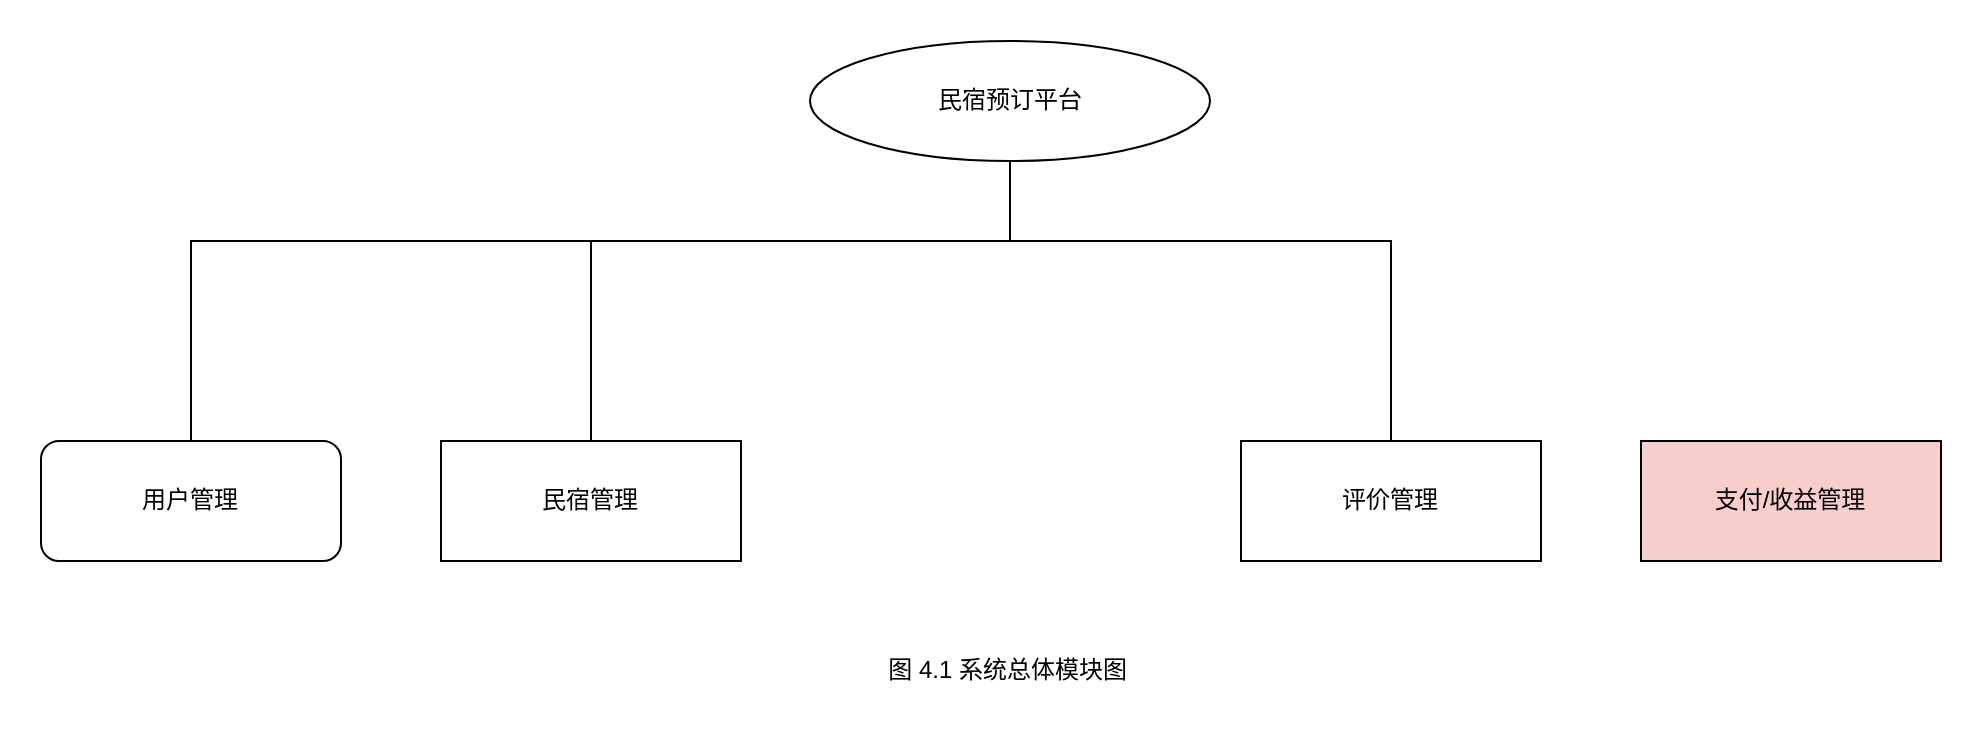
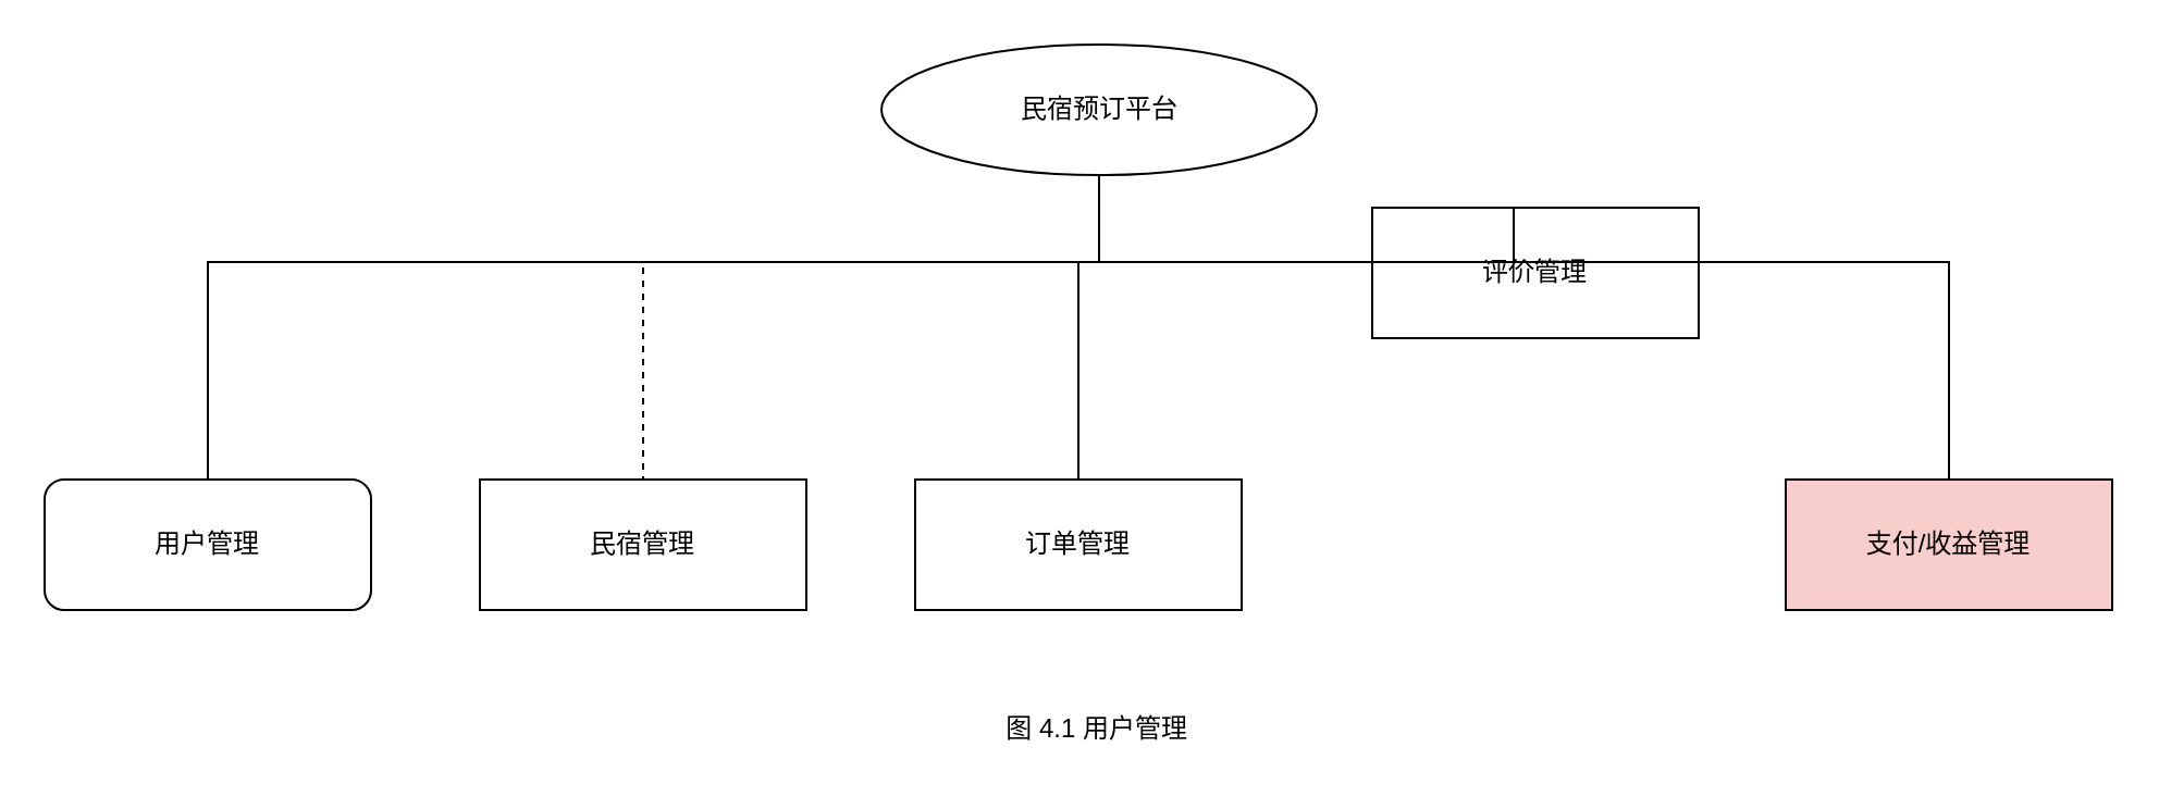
+ <mxCell id="12" style="edgeStyle=orthogonalEdgeStyle;rounded=0;orthogonalLoop=1;jettySize=auto;html=1;exitX=0.5;exitY=1;exitDx=0;exitDy=0;entryX=0.5;entryY=0;entryDx=0;entryDy=0;endArrow=none;endFill=0;" parent="1" source="2" target="7" edge="1"><mxGeometry relative="1" as="geometry"><mxPoint x="504.5" y="80" as="sourcePoint" /><mxPoint x="895" y="220" as="targetPoint" /><Array as="points"><mxPoint x="504.5" y="120" /><mxPoint x="895" y="120" /></Array></mxGeometry></mxCell>
- <mxCell id="9" style="edgeStyle=orthogonalEdgeStyle;rounded=0;orthogonalLoop=1;jettySize=auto;html=1;exitX=0.5;exitY=1;exitDx=0;exitDy=0;entryX=0.5;entryY=0;entryDx=0;entryDy=0;endArrow=none;endFill=0;" parent="1" source="2" target="4" edge="1"><mxGeometry relative="1" as="geometry"><mxPoint x="504.5" y="80" as="sourcePoint" /><mxPoint x="295" y="220" as="targetPoint" /><Array as="points"><mxPoint x="504.5" y="120" /><mxPoint x="295" y="120" /></Array></mxGeometry></mxCell>
+ <mxCell id="9" style="edgeStyle=orthogonalEdgeStyle;rounded=0;orthogonalLoop=1;jettySize=auto;html=1;exitX=0.5;exitY=1;exitDx=0;exitDy=0;entryX=0.5;entryY=0;entryDx=0;entryDy=0;endArrow=none;endFill=0;dashed=1;" parent="1" source="2" target="4" edge="1"><mxGeometry relative="1" as="geometry"><mxPoint x="504.5" y="80" as="sourcePoint" /><mxPoint x="295" y="220" as="targetPoint" /><Array as="points"><mxPoint x="504.5" y="120" /><mxPoint x="295" y="120" /></Array></mxGeometry></mxCell>
+ <mxCell id="10" style="edgeStyle=orthogonalEdgeStyle;rounded=0;orthogonalLoop=1;jettySize=auto;html=1;exitX=0.5;exitY=1;exitDx=0;exitDy=0;entryX=0.5;entryY=0;entryDx=0;entryDy=0;endArrow=none;endFill=0;" parent="1" source="2" target="5" edge="1"><mxGeometry relative="1" as="geometry"><mxPoint x="504.5" y="80" as="sourcePoint" /><mxPoint x="495" y="220" as="targetPoint" /><Array as="points"><mxPoint x="504.5" y="120" /><mxPoint x="495" y="120" /></Array></mxGeometry></mxCell>
+ <mxCell id="5" value="订单管理" style="rounded=0;whiteSpace=wrap;html=1;" parent="1" vertex="1"><mxGeometry x="420" y="220" width="150" height="60" as="geometry" /></mxCell>
- <mxCell id="6" value="评价管理" style="rounded=0;whiteSpace=wrap;html=1;" parent="1" vertex="1"><mxGeometry x="620" y="220" width="150" height="60" as="geometry" /></mxCell>
+ <mxCell id="6" value="评价管理" style="rounded=0;whiteSpace=wrap;html=1;" parent="1" vertex="1"><mxGeometry x="630" y="95" width="150" height="60" as="geometry" /></mxCell>
- <mxCell id="13" value="图 4.1 系统总体模块图&amp;nbsp;" style="text;html=1;align=center;verticalAlign=middle;resizable=0;points=[];autosize=1;strokeColor=none;fillColor=none;" parent="1" vertex="1"><mxGeometry x="429.5" y="320" width="150" height="30" as="geometry" /></mxCell>
+ <mxCell id="13" value="图 4.1 用户管理&amp;nbsp;" style="text;html=1;align=center;verticalAlign=middle;resizable=0;points=[];autosize=1;strokeColor=none;fillColor=none;" parent="1" vertex="1"><mxGeometry x="429.5" y="320" width="150" height="30" as="geometry" /></mxCell>
